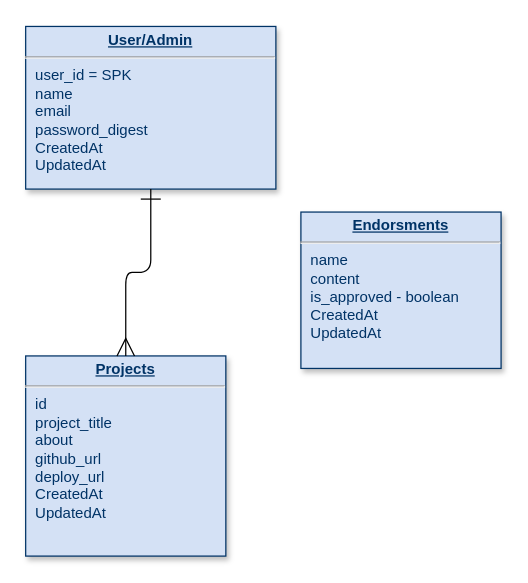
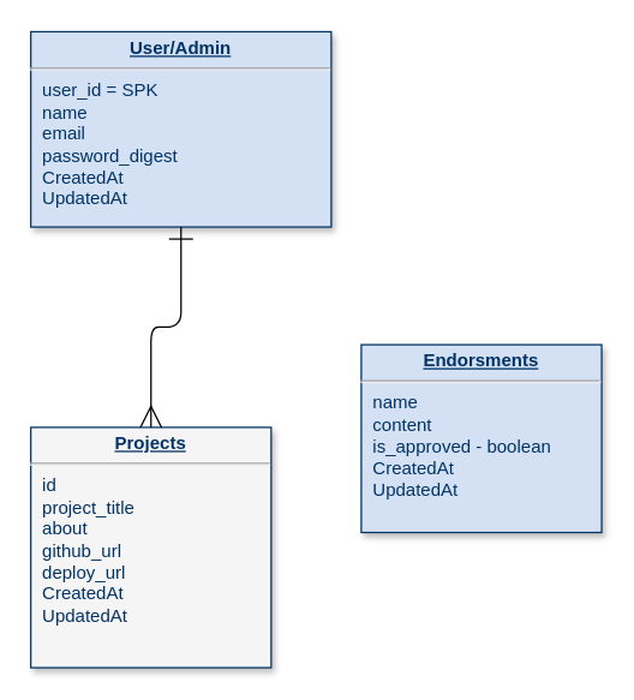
- <mxCell id="2" value="&lt;p style=&quot;margin: 0px ; margin-top: 4px ; text-align: center ; text-decoration: underline&quot;&gt;&lt;strong&gt;Endorsments&lt;/strong&gt;&lt;/p&gt;&lt;hr&gt;&lt;p style=&quot;margin: 0px ; margin-left: 8px&quot;&gt;&lt;span&gt;name&lt;/span&gt;&lt;/p&gt;&lt;p style=&quot;margin: 0px ; margin-left: 8px&quot;&gt;&lt;span&gt;content&lt;/span&gt;&lt;/p&gt;&lt;p style=&quot;margin: 0px ; margin-left: 8px&quot;&gt;&lt;span&gt;is_approved - boolean&lt;/span&gt;&lt;/p&gt;&lt;p style=&quot;margin: 0px ; margin-left: 8px&quot;&gt;&lt;span&gt;CreatedAt&lt;/span&gt;&lt;br&gt;&lt;/p&gt;&lt;p style=&quot;margin: 0px ; margin-left: 8px&quot;&gt;UpdatedAt&lt;/p&gt;&lt;p style=&quot;margin: 0px ; margin-left: 8px&quot;&gt;&lt;br&gt;&lt;/p&gt;" style="verticalAlign=top;align=left;overflow=fill;fontSize=12;fontFamily=Helvetica;html=1;strokeColor=#003366;shadow=1;fillColor=#D4E1F5;fontColor=#003366" parent="1" vertex="1"><mxGeometry x="240" y="169" width="160" height="125" as="geometry" /></mxCell>
+ <mxCell id="2" value="&lt;p style=&quot;margin: 0px ; margin-top: 4px ; text-align: center ; text-decoration: underline&quot;&gt;&lt;strong&gt;Endorsments&lt;/strong&gt;&lt;/p&gt;&lt;hr&gt;&lt;p style=&quot;margin: 0px ; margin-left: 8px&quot;&gt;&lt;span&gt;name&lt;/span&gt;&lt;/p&gt;&lt;p style=&quot;margin: 0px ; margin-left: 8px&quot;&gt;&lt;span&gt;content&lt;/span&gt;&lt;/p&gt;&lt;p style=&quot;margin: 0px ; margin-left: 8px&quot;&gt;&lt;span&gt;is_approved - boolean&lt;/span&gt;&lt;/p&gt;&lt;p style=&quot;margin: 0px ; margin-left: 8px&quot;&gt;&lt;span&gt;CreatedAt&lt;/span&gt;&lt;br&gt;&lt;/p&gt;&lt;p style=&quot;margin: 0px ; margin-left: 8px&quot;&gt;UpdatedAt&lt;/p&gt;&lt;p style=&quot;margin: 0px ; margin-left: 8px&quot;&gt;&lt;br&gt;&lt;/p&gt;" style="verticalAlign=top;align=left;overflow=fill;fontSize=12;fontFamily=Helvetica;html=1;strokeColor=#003366;shadow=1;fillColor=#D4E1F5;fontColor=#003366" parent="1" vertex="1"><mxGeometry x="240" y="229" width="160" height="125" as="geometry" /></mxCell>
- <mxCell id="3" value="&lt;p style=&quot;margin: 0px ; margin-top: 4px ; text-align: center ; text-decoration: underline&quot;&gt;&lt;strong&gt;Projects&lt;/strong&gt;&lt;/p&gt;&lt;hr&gt;&lt;p style=&quot;margin: 0px ; margin-left: 8px&quot;&gt;&lt;span&gt;id&amp;nbsp;&lt;/span&gt;&lt;/p&gt;&lt;p style=&quot;margin: 0px ; margin-left: 8px&quot;&gt;&lt;span&gt;project_title&lt;/span&gt;&lt;br&gt;&lt;/p&gt;&lt;p style=&quot;margin: 0px ; margin-left: 8px&quot;&gt;about&lt;/p&gt;&lt;p style=&quot;margin: 0px ; margin-left: 8px&quot;&gt;github_url&lt;/p&gt;&lt;p style=&quot;margin: 0px ; margin-left: 8px&quot;&gt;deploy_url&lt;/p&gt;&lt;p style=&quot;margin: 0px ; margin-left: 8px&quot;&gt;CreatedAt&lt;/p&gt;&lt;p style=&quot;margin: 0px ; margin-left: 8px&quot;&gt;UpdatedAt&lt;/p&gt;&lt;p style=&quot;margin: 0px ; margin-left: 8px&quot;&gt;&lt;br&gt;&lt;/p&gt;" style="verticalAlign=top;align=left;overflow=fill;fontSize=12;fontFamily=Helvetica;html=1;strokeColor=#003366;shadow=1;fillColor=#D4E1F5;fontColor=#003366" parent="1" vertex="1"><mxGeometry x="20" y="284" width="160" height="160" as="geometry" /></mxCell>
+ <mxCell id="3" value="&lt;p style=&quot;margin: 0px ; margin-top: 4px ; text-align: center ; text-decoration: underline&quot;&gt;&lt;strong&gt;Projects&lt;/strong&gt;&lt;/p&gt;&lt;hr&gt;&lt;p style=&quot;margin: 0px ; margin-left: 8px&quot;&gt;&lt;span&gt;id&amp;nbsp;&lt;/span&gt;&lt;/p&gt;&lt;p style=&quot;margin: 0px ; margin-left: 8px&quot;&gt;&lt;span&gt;project_title&lt;/span&gt;&lt;br&gt;&lt;/p&gt;&lt;p style=&quot;margin: 0px ; margin-left: 8px&quot;&gt;about&lt;/p&gt;&lt;p style=&quot;margin: 0px ; margin-left: 8px&quot;&gt;github_url&lt;/p&gt;&lt;p style=&quot;margin: 0px ; margin-left: 8px&quot;&gt;deploy_url&lt;/p&gt;&lt;p style=&quot;margin: 0px ; margin-left: 8px&quot;&gt;CreatedAt&lt;/p&gt;&lt;p style=&quot;margin: 0px ; margin-left: 8px&quot;&gt;UpdatedAt&lt;/p&gt;&lt;p style=&quot;margin: 0px ; margin-left: 8px&quot;&gt;&lt;br&gt;&lt;/p&gt;" style="verticalAlign=top;align=left;overflow=fill;fontSize=12;fontFamily=Helvetica;html=1;strokeColor=#003366;shadow=1;fillColor=#f5f5f5;fontColor=#003366;" parent="1" vertex="1"><mxGeometry x="20" y="284" width="160" height="160" as="geometry" /></mxCell>
